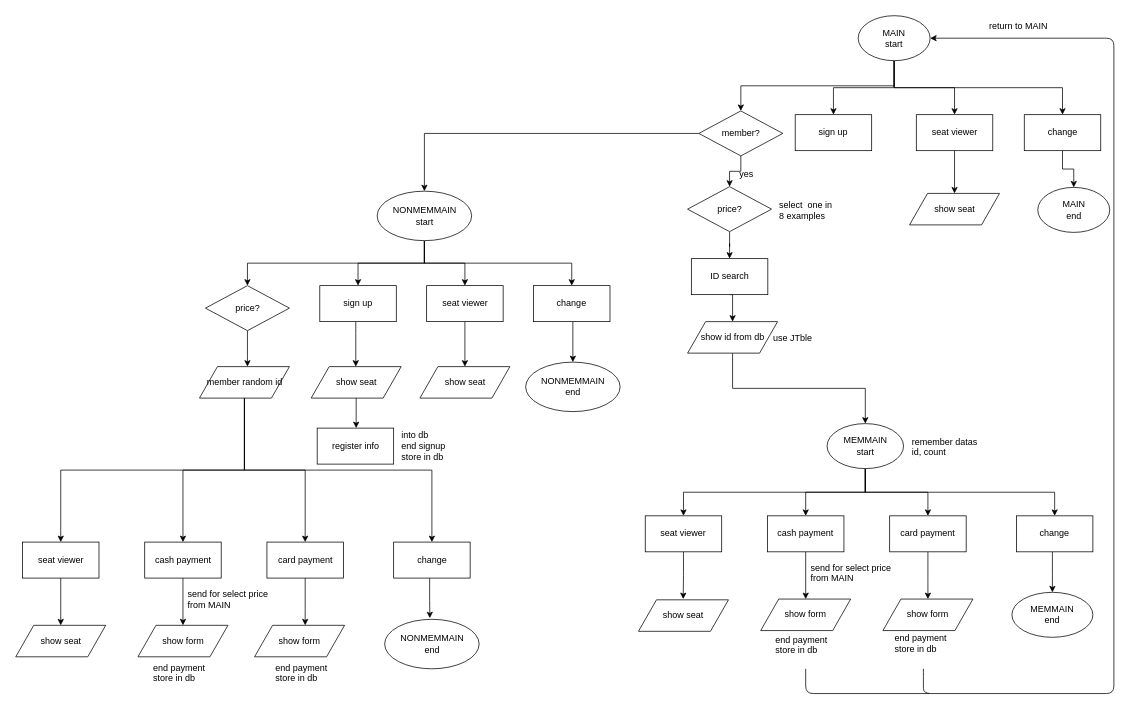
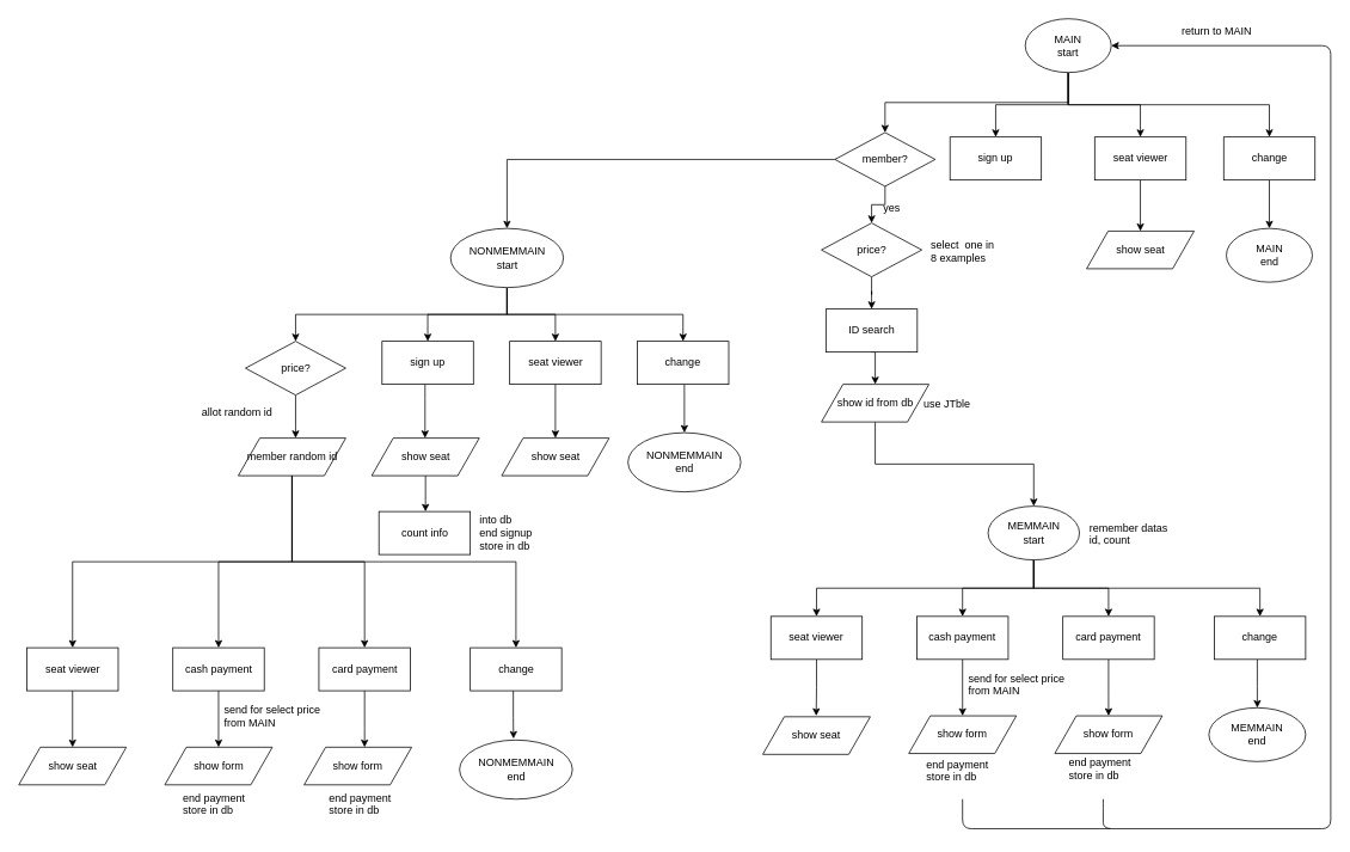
- <mxCell id="18" value="MAIN&lt;br&gt;end" style="ellipse;whiteSpace=wrap;html=1;" parent="1" vertex="1"><mxGeometry x="1383.5" y="249" width="96" height="60" as="geometry" /></mxCell>
+ <mxCell id="18" value="MAIN&lt;br&gt;end" style="ellipse;whiteSpace=wrap;html=1;" parent="1" vertex="1"><mxGeometry x="1368.5" y="254" width="96" height="60" as="geometry" /></mxCell>
+ <mxCell id="77" value="allot random id" style="text;html=1;resizable=0;points=[];autosize=1;align=left;verticalAlign=top;spacingTop=-4;" parent="1" vertex="1"><mxGeometry x="223" y="449" width="96" height="18" as="geometry" /></mxCell>
- <mxCell id="82" value="register info" style="rounded=0;whiteSpace=wrap;html=1;" parent="1" vertex="1"><mxGeometry x="422.5" y="570" width="102" height="48" as="geometry" /></mxCell>
+ <mxCell id="82" value="count info" style="rounded=0;whiteSpace=wrap;html=1;" parent="1" vertex="1"><mxGeometry x="422.5" y="570" width="102" height="48" as="geometry" /></mxCell>
